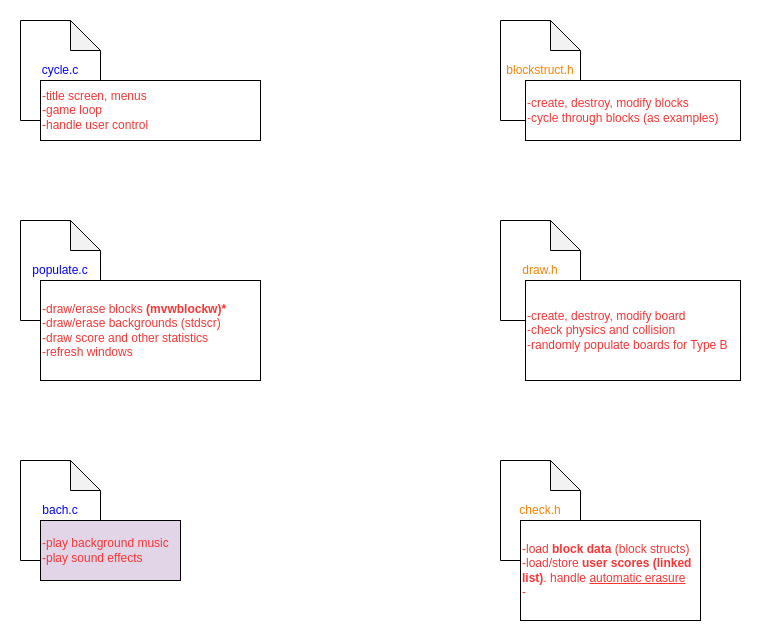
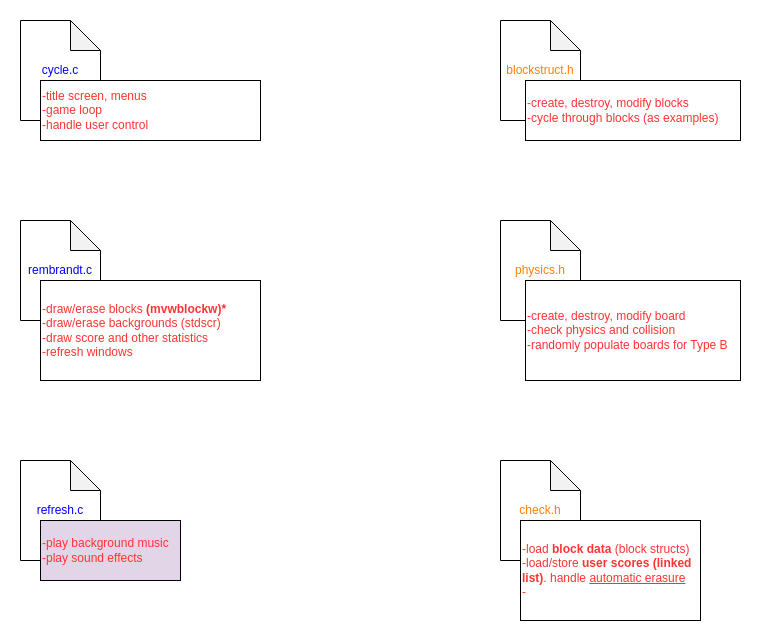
- <mxCell id="3" value="&lt;font color=&quot;#0000ff&quot;&gt;populate.c&lt;/font&gt;" style="shape=note;whiteSpace=wrap;html=1;backgroundOutline=1;darkOpacity=0.05;" vertex="1" parent="1"><mxGeometry x="20" y="220" width="80" height="100" as="geometry" /></mxCell>
+ <mxCell id="3" value="&lt;font color=&quot;#0000ff&quot;&gt;rembrandt.c&lt;/font&gt;" style="shape=note;whiteSpace=wrap;html=1;backgroundOutline=1;darkOpacity=0.05;" vertex="1" parent="1"><mxGeometry x="20" y="220" width="80" height="100" as="geometry" /></mxCell>
- <mxCell id="13" value="&lt;font color=&quot;#ff8000&quot;&gt;draw.h&lt;/font&gt;" style="shape=note;whiteSpace=wrap;html=1;backgroundOutline=1;darkOpacity=0.05;" vertex="1" parent="1"><mxGeometry x="500" y="220" width="80" height="100" as="geometry" /></mxCell>
+ <mxCell id="13" value="&lt;font color=&quot;#ff8000&quot;&gt;physics.h&lt;/font&gt;" style="shape=note;whiteSpace=wrap;html=1;backgroundOutline=1;darkOpacity=0.05;" vertex="1" parent="1"><mxGeometry x="500" y="220" width="80" height="100" as="geometry" /></mxCell>
- <mxCell id="9" value="&lt;font color=&quot;#0000ff&quot;&gt;bach.c&lt;/font&gt;" style="shape=note;whiteSpace=wrap;html=1;backgroundOutline=1;darkOpacity=0.05;" vertex="1" parent="1"><mxGeometry x="20" y="460" width="80" height="100" as="geometry" /></mxCell>
+ <mxCell id="9" value="&lt;font color=&quot;#0000ff&quot;&gt;refresh.c&lt;/font&gt;" style="shape=note;whiteSpace=wrap;html=1;backgroundOutline=1;darkOpacity=0.05;" vertex="1" parent="1"><mxGeometry x="20" y="460" width="80" height="100" as="geometry" /></mxCell>
